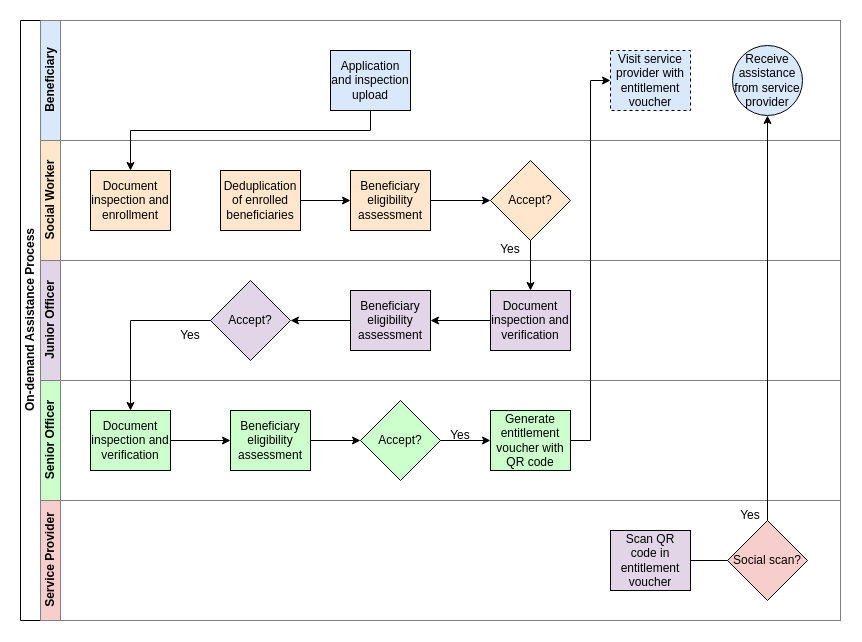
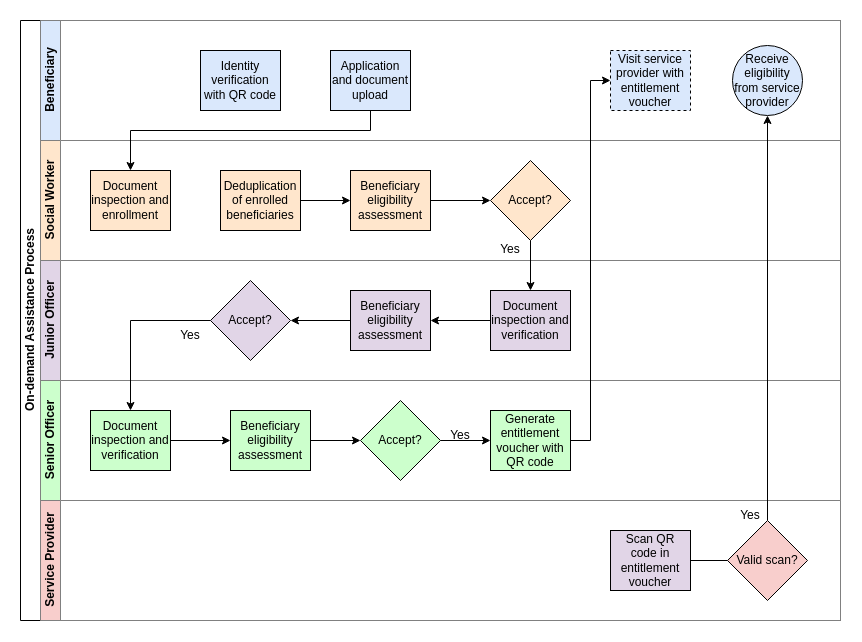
+ <mxCell id="9" value="Identity verification with QR code" style="rounded=0;whiteSpace=wrap;html=1;fontFamily=Helvetica;fontSize=12;align=center;container=0;fillColor=#dae8fc;strokeColor=#000000;" parent="2" vertex="1"><mxGeometry x="180" y="30" width="80" height="60" as="geometry" /></mxCell>
- <mxCell id="10" value="Application and inspection upload" style="rounded=0;whiteSpace=wrap;html=1;fontFamily=Helvetica;fontSize=12;align=center;container=0;fillColor=#dae8fc;strokeColor=#000000;" parent="2" vertex="1"><mxGeometry x="310" y="30" width="80" height="60" as="geometry" /></mxCell>
+ <mxCell id="10" value="Application and document upload" style="rounded=0;whiteSpace=wrap;html=1;fontFamily=Helvetica;fontSize=12;align=center;container=0;fillColor=#dae8fc;strokeColor=#000000;" parent="2" vertex="1"><mxGeometry x="310" y="30" width="80" height="60" as="geometry" /></mxCell>
- <mxCell id="11" value="Receive assistance from service provider" style="ellipse;whiteSpace=wrap;html=1;container=0;fillColor=#dae8fc;strokeColor=#000000;" parent="2" vertex="1"><mxGeometry x="712" y="25" width="70" height="70" as="geometry" /></mxCell>
+ <mxCell id="11" value="Receive eligibility from service provider" style="ellipse;whiteSpace=wrap;html=1;container=0;fillColor=#dae8fc;strokeColor=#000000;" parent="2" vertex="1"><mxGeometry x="712" y="25" width="70" height="70" as="geometry" /></mxCell>
- <mxCell id="39" value="Social scan?" style="rhombus;whiteSpace=wrap;html=1;fontFamily=Helvetica;fontSize=12;fontColor=#000000;align=center;container=0;fillColor=#F8CECC;" parent="2" vertex="1"><mxGeometry x="707" y="500" width="80" height="80" as="geometry" /></mxCell>
+ <mxCell id="39" value="Valid scan?" style="rhombus;whiteSpace=wrap;html=1;fontFamily=Helvetica;fontSize=12;fontColor=#000000;align=center;container=0;fillColor=#F8CECC;" parent="2" vertex="1"><mxGeometry x="707" y="500" width="80" height="80" as="geometry" /></mxCell>
